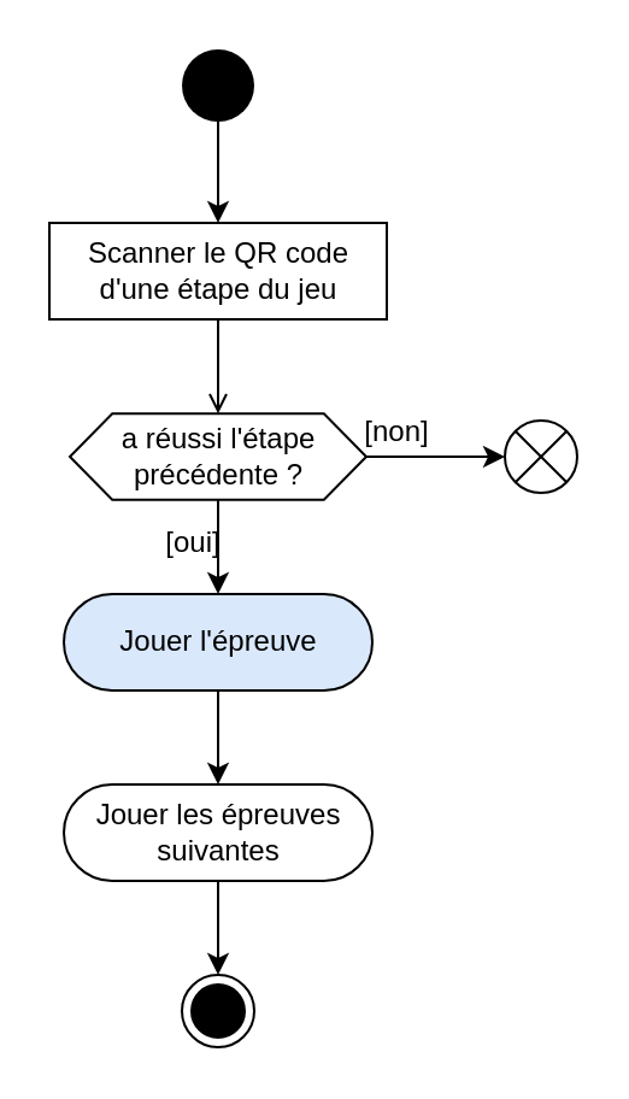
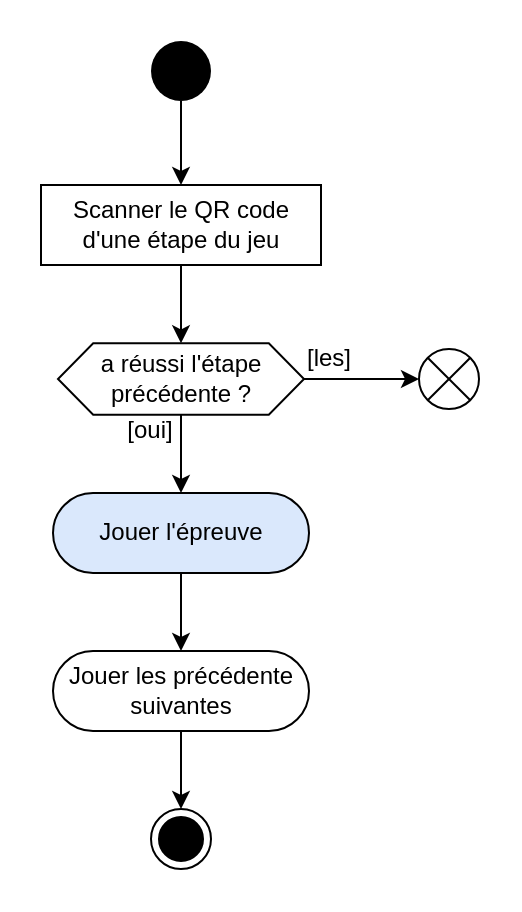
- <mxCell id="2" style="edgeStyle=orthogonalEdgeStyle;rounded=0;orthogonalLoop=1;jettySize=auto;html=1;endArrow=open;" parent="1" source="3" target="16" edge="1"><mxGeometry relative="1" as="geometry"><mxPoint x="90" y="174" as="targetPoint" /></mxGeometry></mxCell>
+ <mxCell id="2" style="edgeStyle=orthogonalEdgeStyle;rounded=0;orthogonalLoop=1;jettySize=auto;html=1;" parent="1" source="3" target="16" edge="1"><mxGeometry relative="1" as="geometry"><mxPoint x="90" y="174" as="targetPoint" /></mxGeometry></mxCell>
- <mxCell id="9" value="[non]" style="text;html=1;strokeColor=none;fillColor=none;align=center;verticalAlign=middle;whiteSpace=wrap;rounded=0;" parent="1" vertex="1"><mxGeometry x="146" y="169" width="37" height="19" as="geometry" /></mxCell>
+ <mxCell id="9" value="[les]" style="text;html=1;strokeColor=none;fillColor=none;align=center;verticalAlign=middle;whiteSpace=wrap;rounded=0;" parent="1" vertex="1"><mxGeometry x="146" y="169" width="37" height="19" as="geometry" /></mxCell>
- <mxCell id="7" value="[oui]" style="text;html=1;strokeColor=none;fillColor=none;align=center;verticalAlign=middle;whiteSpace=wrap;rounded=0;" parent="1" vertex="1"><mxGeometry x="63" y="216.88" width="34" height="17" as="geometry" /></mxCell>
+ <mxCell id="7" value="[oui]" style="text;html=1;strokeColor=none;fillColor=none;align=center;verticalAlign=middle;whiteSpace=wrap;rounded=0;" parent="1" vertex="1"><mxGeometry x="58" y="206.88" width="34" height="17" as="geometry" /></mxCell>
- <mxCell id="13" value="Jouer les épreuves&lt;br&gt;suivantes" style="html=1;align=center;verticalAlign=middle;rounded=1;absoluteArcSize=1;arcSize=91;dashed=0;" parent="1" vertex="1"><mxGeometry x="26" y="325" width="128" height="40" as="geometry" /></mxCell>
+ <mxCell id="13" value="Jouer les précédente&lt;br&gt;suivantes" style="html=1;align=center;verticalAlign=middle;rounded=1;absoluteArcSize=1;arcSize=91;dashed=0;" parent="1" vertex="1"><mxGeometry x="26" y="325" width="128" height="40" as="geometry" /></mxCell>
